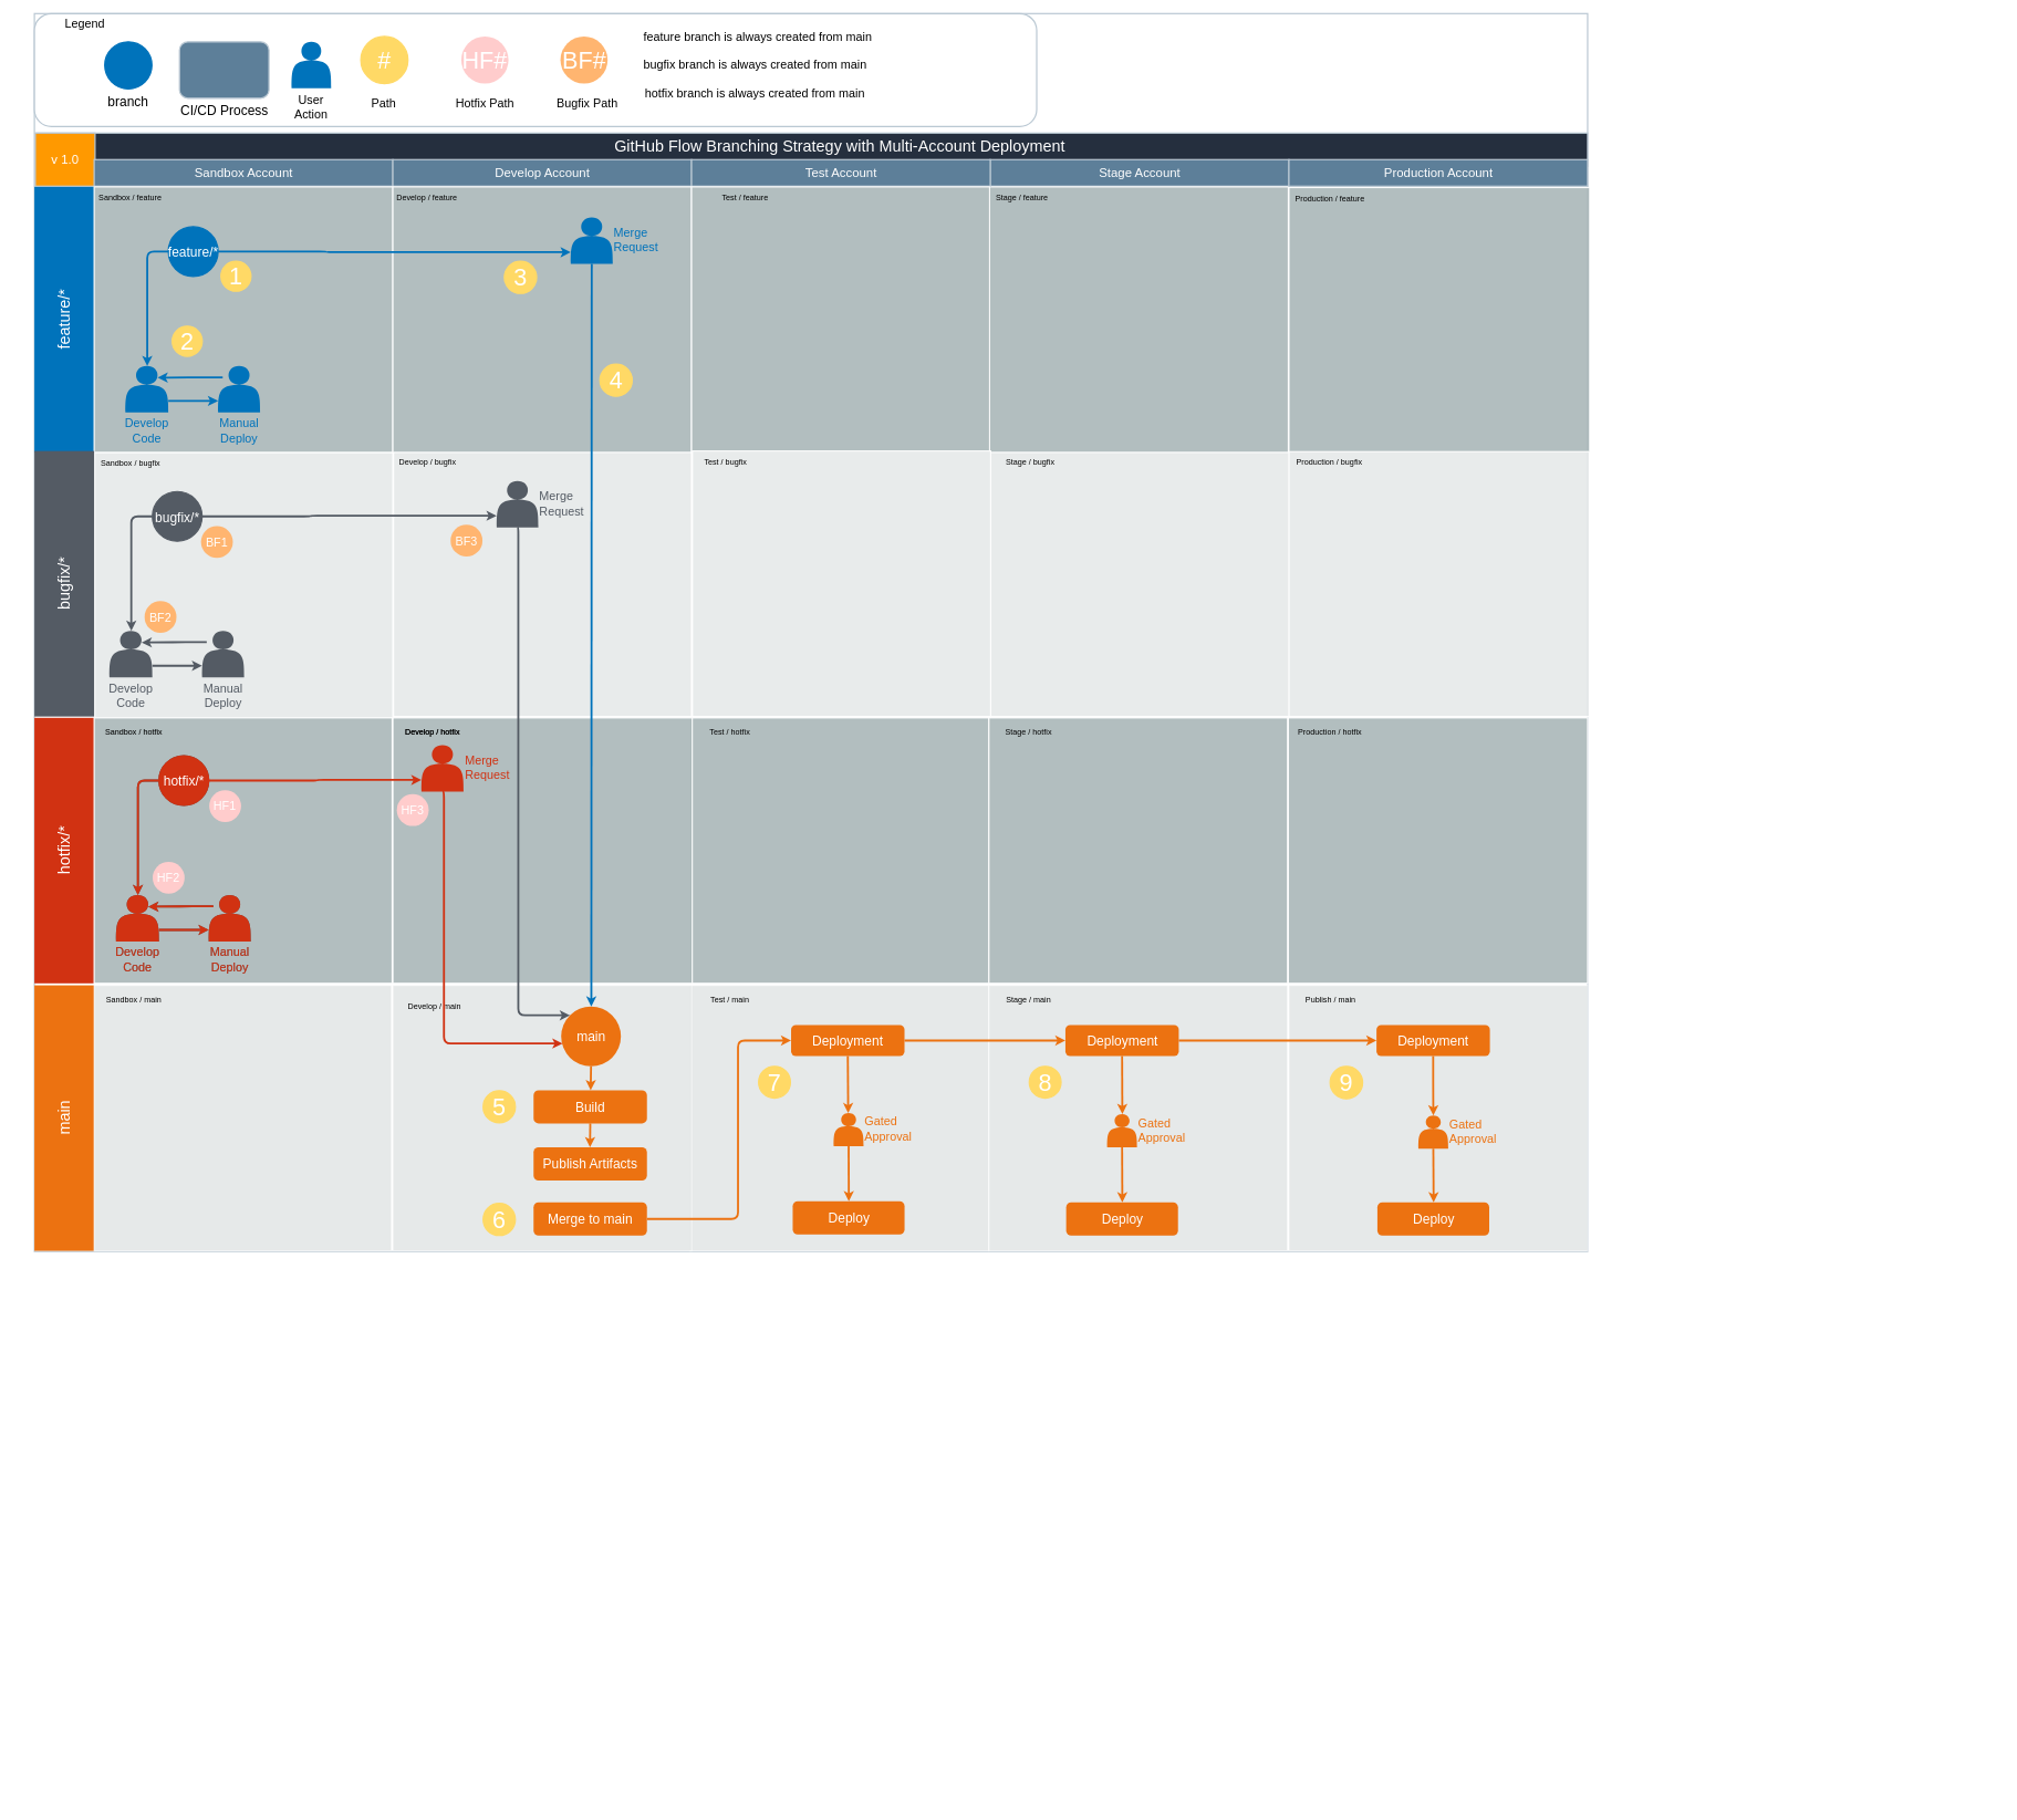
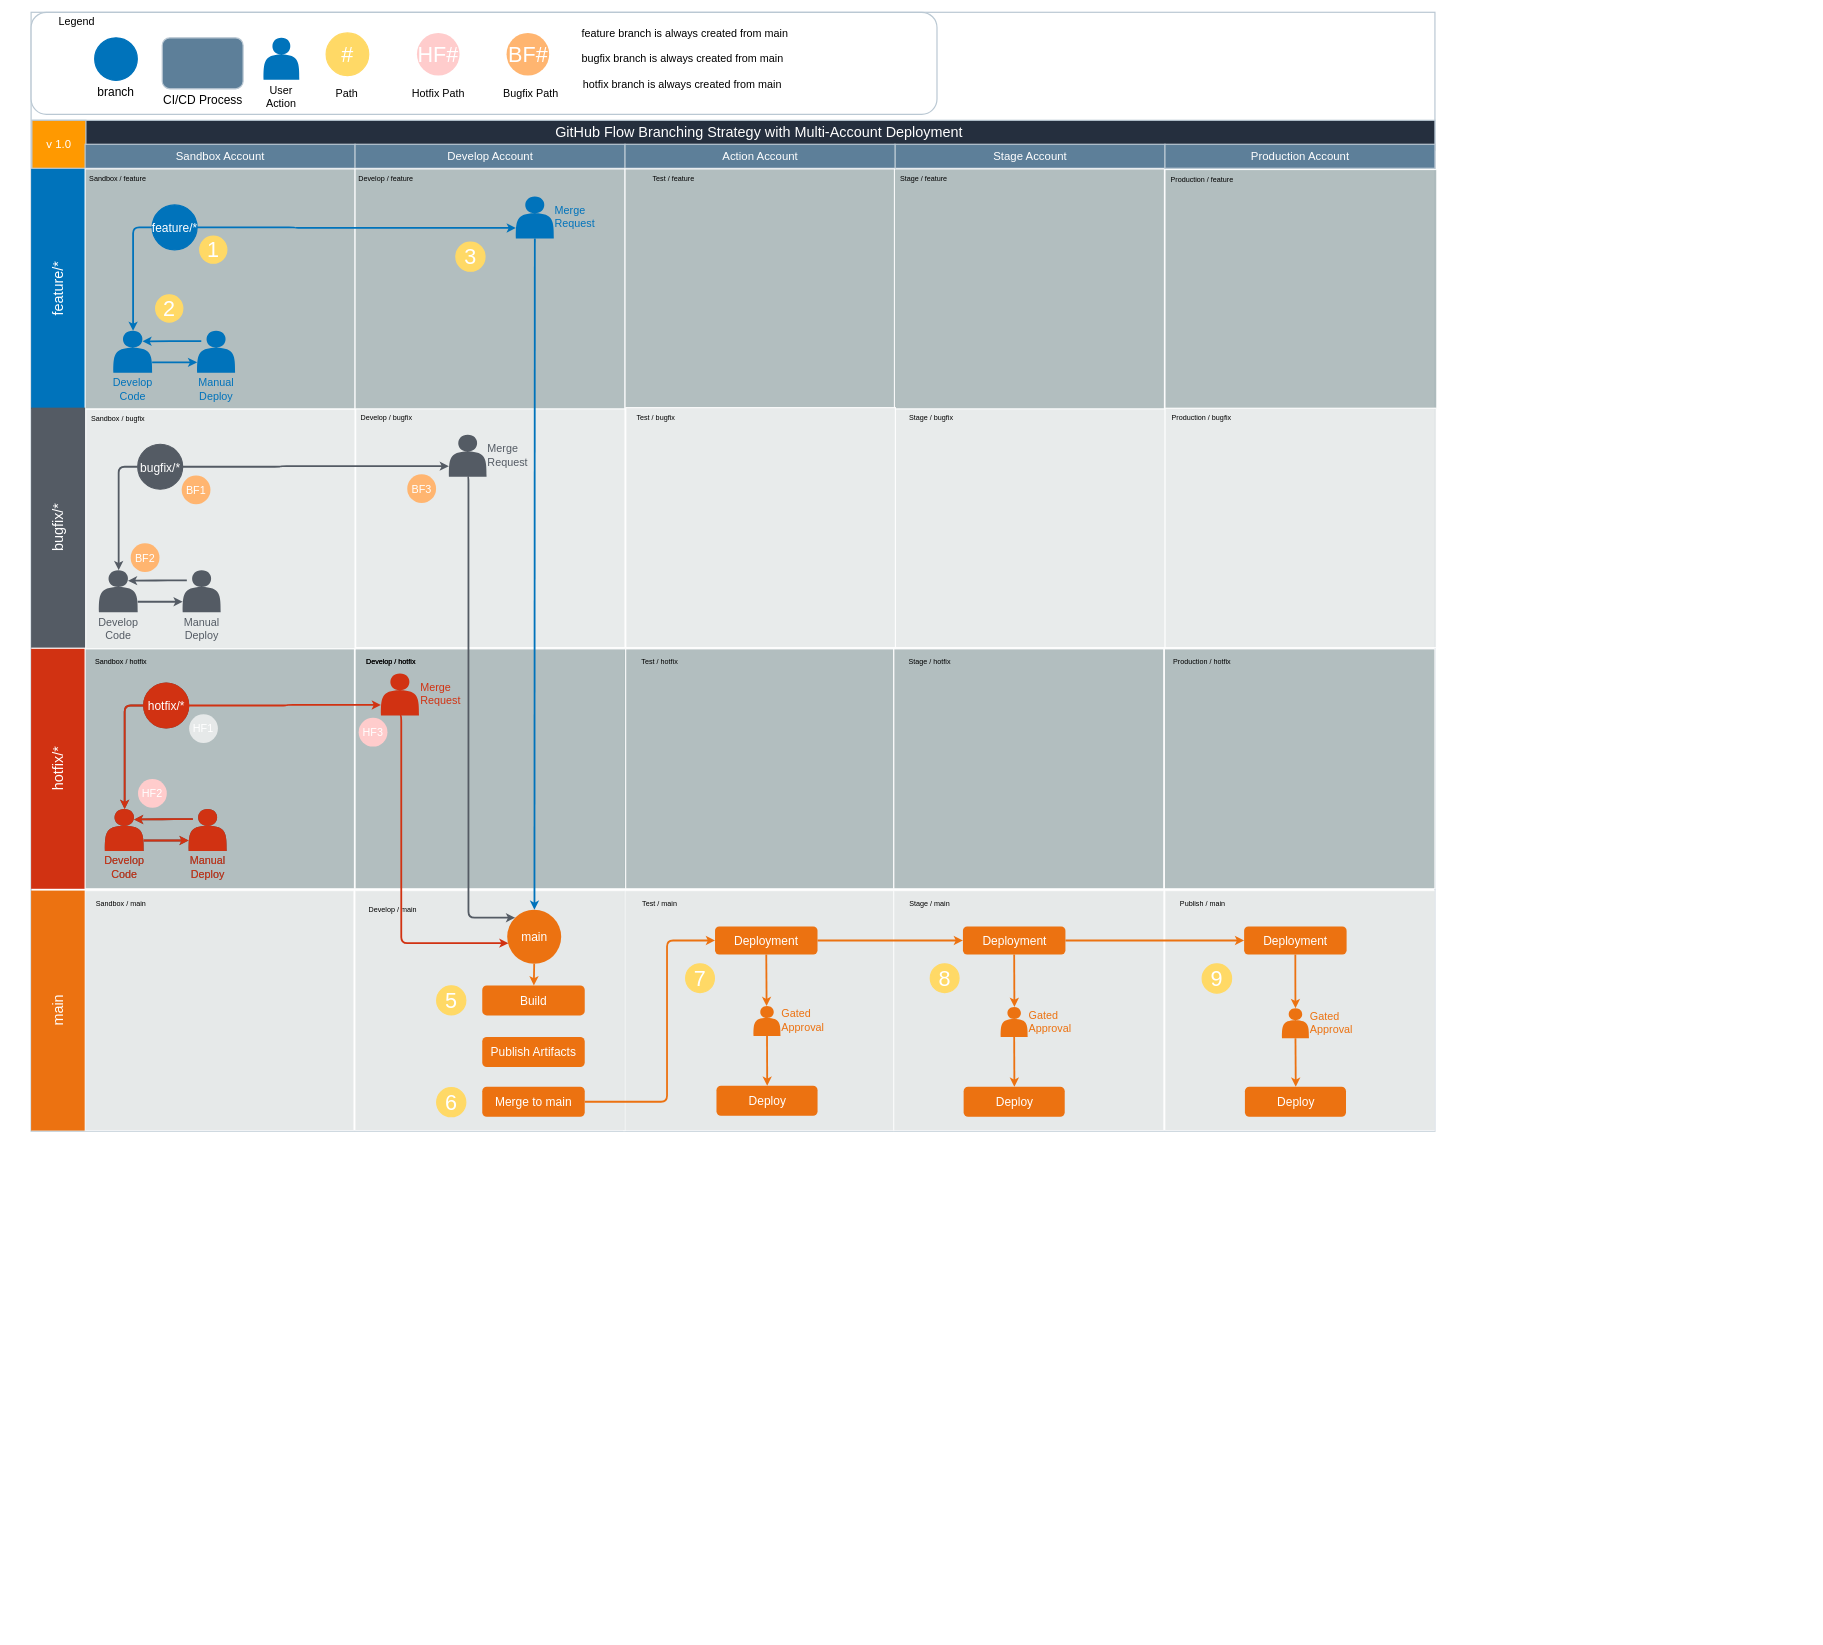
- <mxCell id="82" value="Test Account" style="strokeColor=#BAC8D3;fillColor=#5d7f99;fontSize=19;strokeWidth=2;fontFamily=Helvetica;html=1;labelBackgroundColor=none;fontColor=#FFFFFF;" parent="81" vertex="1"><mxGeometry x="-50.42" y="40" width="450" height="40" as="geometry" /></mxCell>
+ <mxCell id="82" value="Action Account" style="strokeColor=#BAC8D3;fillColor=#5d7f99;fontSize=19;strokeWidth=2;fontFamily=Helvetica;html=1;labelBackgroundColor=none;fontColor=#FFFFFF;" parent="81" vertex="1"><mxGeometry x="-50.42" y="40" width="450" height="40" as="geometry" /></mxCell>
- <mxCell id="86" value="&lt;font style=&quot;font-size: 36px&quot;&gt;3&lt;/font&gt;" style="ellipse;whiteSpace=wrap;html=1;aspect=fixed;fontFamily=Helvetica;fontSize=20;fontColor=#FFFFFF;strokeColor=#FFD966;strokeWidth=2;fillColor=#FFD966;" parent="83" vertex="1"><mxGeometry x="168" y="112" width="48.6" height="48.6" as="geometry" /></mxCell>
+ <mxCell id="86" value="&lt;font style=&quot;font-size: 36px&quot;&gt;3&lt;/font&gt;" style="ellipse;whiteSpace=wrap;html=1;aspect=fixed;fontFamily=Helvetica;fontSize=20;fontColor=#FFFFFF;strokeColor=#FFD966;strokeWidth=2;fillColor=#FFD966;" parent="83" vertex="1"><mxGeometry x="168" y="122" width="48.6" height="48.6" as="geometry" /></mxCell>
- <mxCell id="88" value="&lt;font style=&quot;font-size: 36px&quot;&gt;4&lt;/font&gt;" style="ellipse;whiteSpace=wrap;html=1;aspect=fixed;fontFamily=Helvetica;fontSize=20;fontColor=#FFFFFF;strokeColor=#FFD966;strokeWidth=2;fillColor=#FFD966;" vertex="1" parent="83"><mxGeometry x="312" y="267" width="48.6" height="48.6" as="geometry" /></mxCell>
- <mxCell id="150" value="&lt;font style=&quot;font-size: 18px&quot;&gt;HF1&lt;/font&gt;" style="ellipse;whiteSpace=wrap;html=1;aspect=fixed;fontFamily=Helvetica;fontSize=18;fontColor=#FFFFFF;strokeColor=none;strokeWidth=2;fillColor=#FFCCCC;" vertex="1" parent="147"><mxGeometry x="173.394" y="109.0" width="48" height="48" as="geometry" /></mxCell>
+ <mxCell id="150" value="&lt;font style=&quot;font-size: 18px&quot;&gt;HF1&lt;/font&gt;" style="ellipse;whiteSpace=wrap;html=1;aspect=fixed;fontFamily=Helvetica;fontSize=18;fontColor=#FFFFFF;strokeColor=none;strokeWidth=2;fillColor=#e6e9e9;" vertex="1" parent="147"><mxGeometry x="173.394" y="109.0" width="48" height="48" as="geometry" /></mxCell>
- <mxCell id="115" value="" style="edgeStyle=elbowEdgeStyle;elbow=horizontal;strokeWidth=3;strokeColor=#ec7211;fontFamily=Helvetica;html=1;exitX=0.5;exitY=1;exitDx=0;exitDy=0;entryX=0.5;entryY=0;entryDx=0;entryDy=0;" parent="98" source="112" target="113" edge="1"><mxGeometry x="202.809" y="1213.86" width="131.973" height="100" as="geometry"><mxPoint x="558.32" y="1429" as="sourcePoint" /><mxPoint x="717.865" y="1589" as="targetPoint" /><Array as="points" /></mxGeometry></mxCell>
